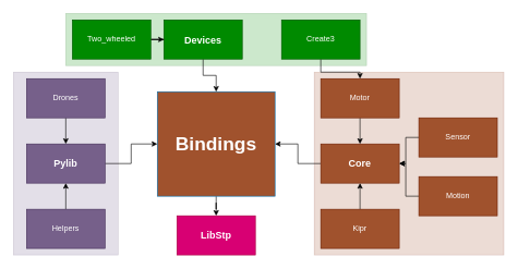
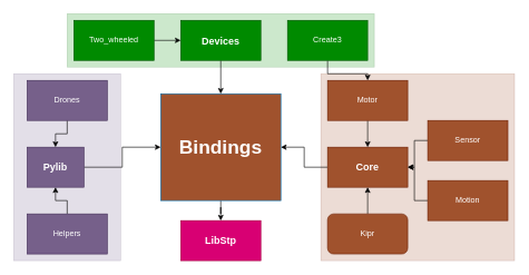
- <mxCell id="8" value="&lt;b&gt;&lt;font style=&quot;font-size: 15px;&quot;&gt;Devices&lt;/font&gt;&lt;/b&gt;" style="rounded=0;whiteSpace=wrap;html=1;fillColor=#008a00;fontColor=#ffffff;strokeColor=#005700;" vertex="1" parent="1"><mxGeometry x="250" y="30" width="120" height="60" as="geometry" /></mxCell>
+ <mxCell id="8" value="&lt;b&gt;&lt;font style=&quot;font-size: 15px;&quot;&gt;Devices&lt;/font&gt;&lt;/b&gt;" style="rounded=0;whiteSpace=wrap;html=1;fillColor=#008a00;fontColor=#ffffff;strokeColor=#005700;" vertex="1" parent="1"><mxGeometry x="270" y="30" width="120" height="60" as="geometry" /></mxCell>
- <mxCell id="10" value="&lt;b&gt;&lt;font style=&quot;font-size: 15px;&quot;&gt;Pylib&lt;/font&gt;&lt;/b&gt;" style="rounded=0;whiteSpace=wrap;html=1;fillColor=#76608a;fontColor=#ffffff;strokeColor=#432D57;" vertex="1" parent="1"><mxGeometry x="40" y="220" width="120" height="60" as="geometry" /></mxCell>
+ <mxCell id="10" value="&lt;b&gt;&lt;font style=&quot;font-size: 15px;&quot;&gt;Pylib&lt;/font&gt;&lt;/b&gt;" style="rounded=0;whiteSpace=wrap;html=1;fillColor=#76608a;fontColor=#ffffff;strokeColor=#432D57;" vertex="1" parent="1"><mxGeometry x="40" y="220" width="85" height="60" as="geometry" /></mxCell>
- <mxCell id="28" value="Kipr" style="rounded=0;whiteSpace=wrap;html=1;fillColor=#a0522d;fontColor=#ffffff;strokeColor=#6D1F00;" vertex="1" parent="1"><mxGeometry x="490" y="320" width="120" height="60" as="geometry" /></mxCell>
+ <mxCell id="28" value="Kipr" style="whiteSpace=wrap;html=1;fillColor=#a0522d;fontColor=#ffffff;strokeColor=#6D1F00;rounded=1;" vertex="1" parent="1"><mxGeometry x="490" y="320" width="120" height="60" as="geometry" /></mxCell>
